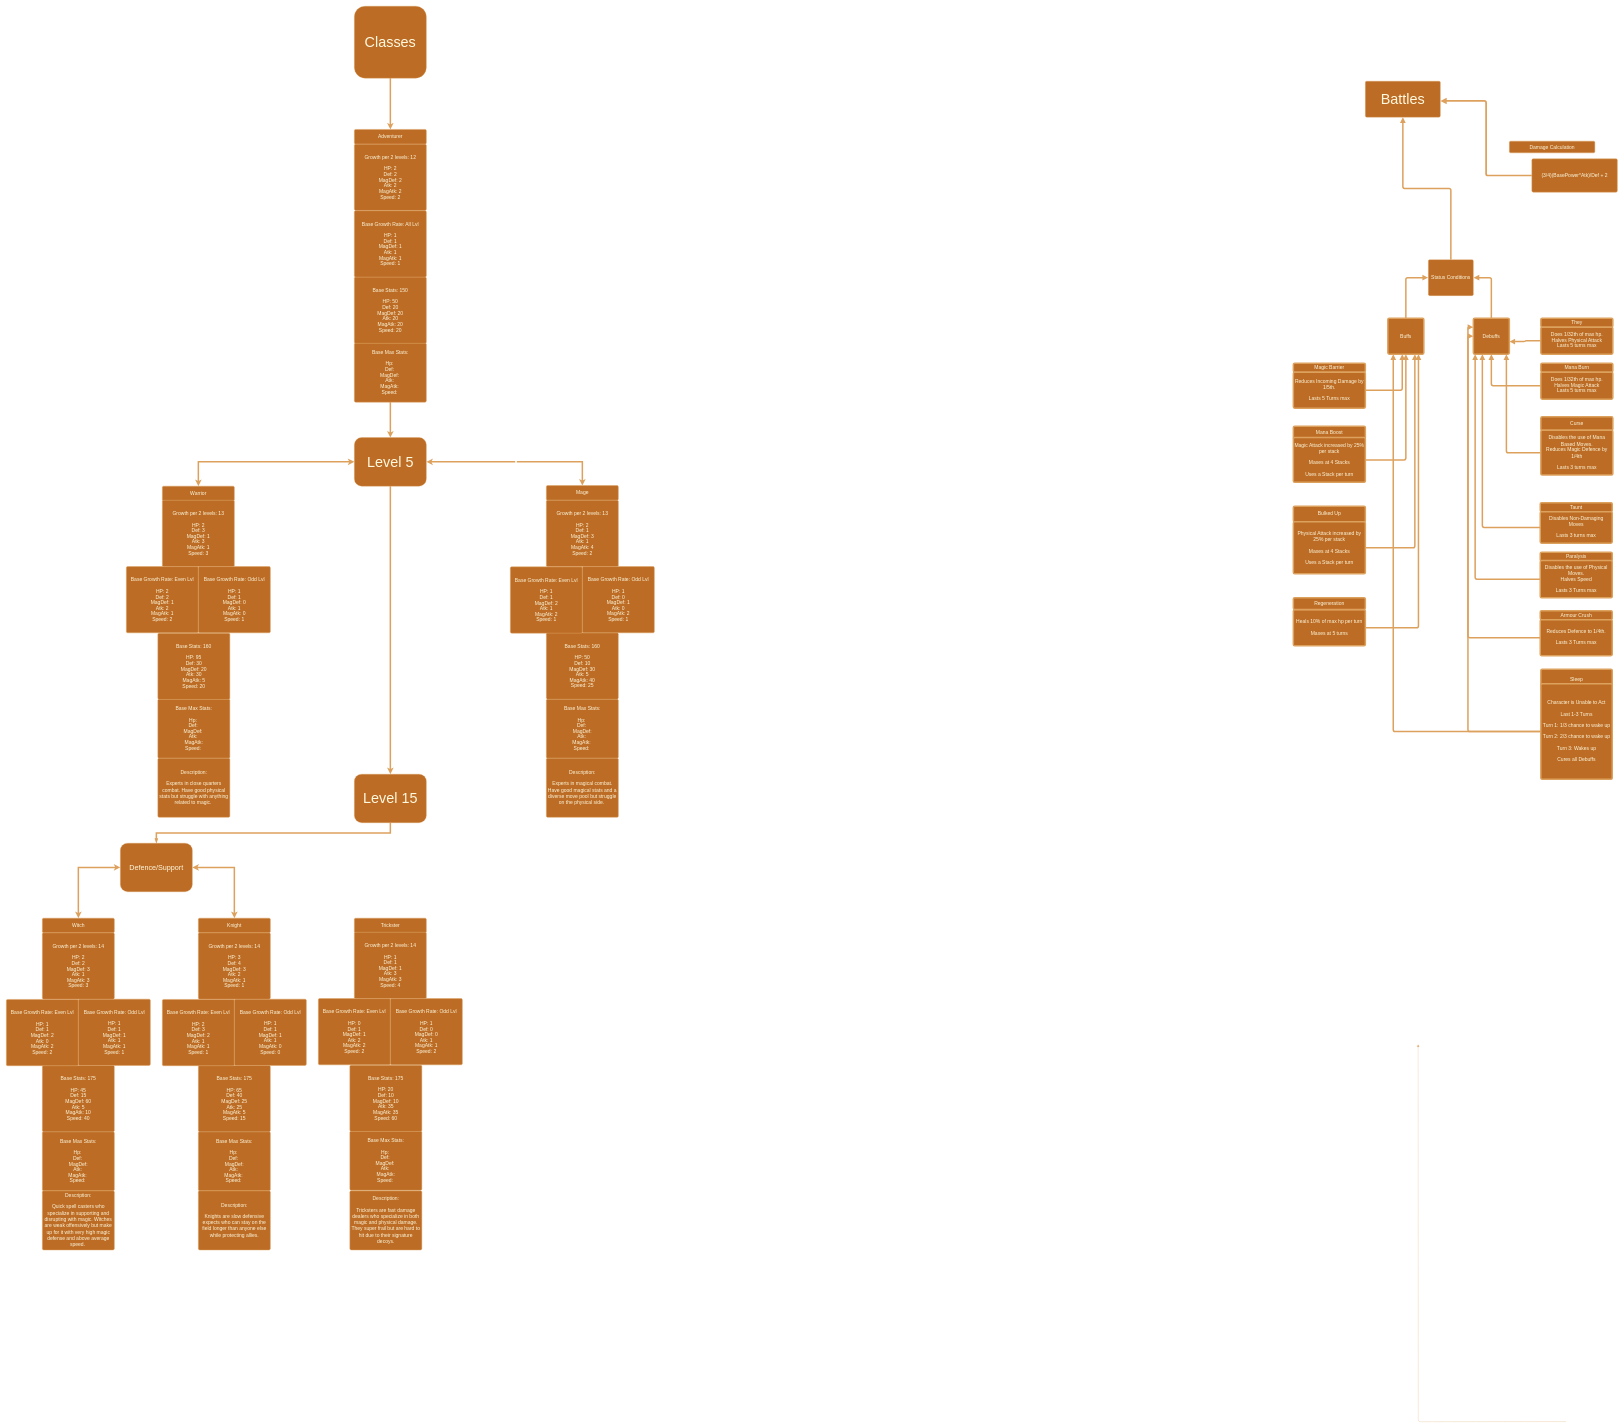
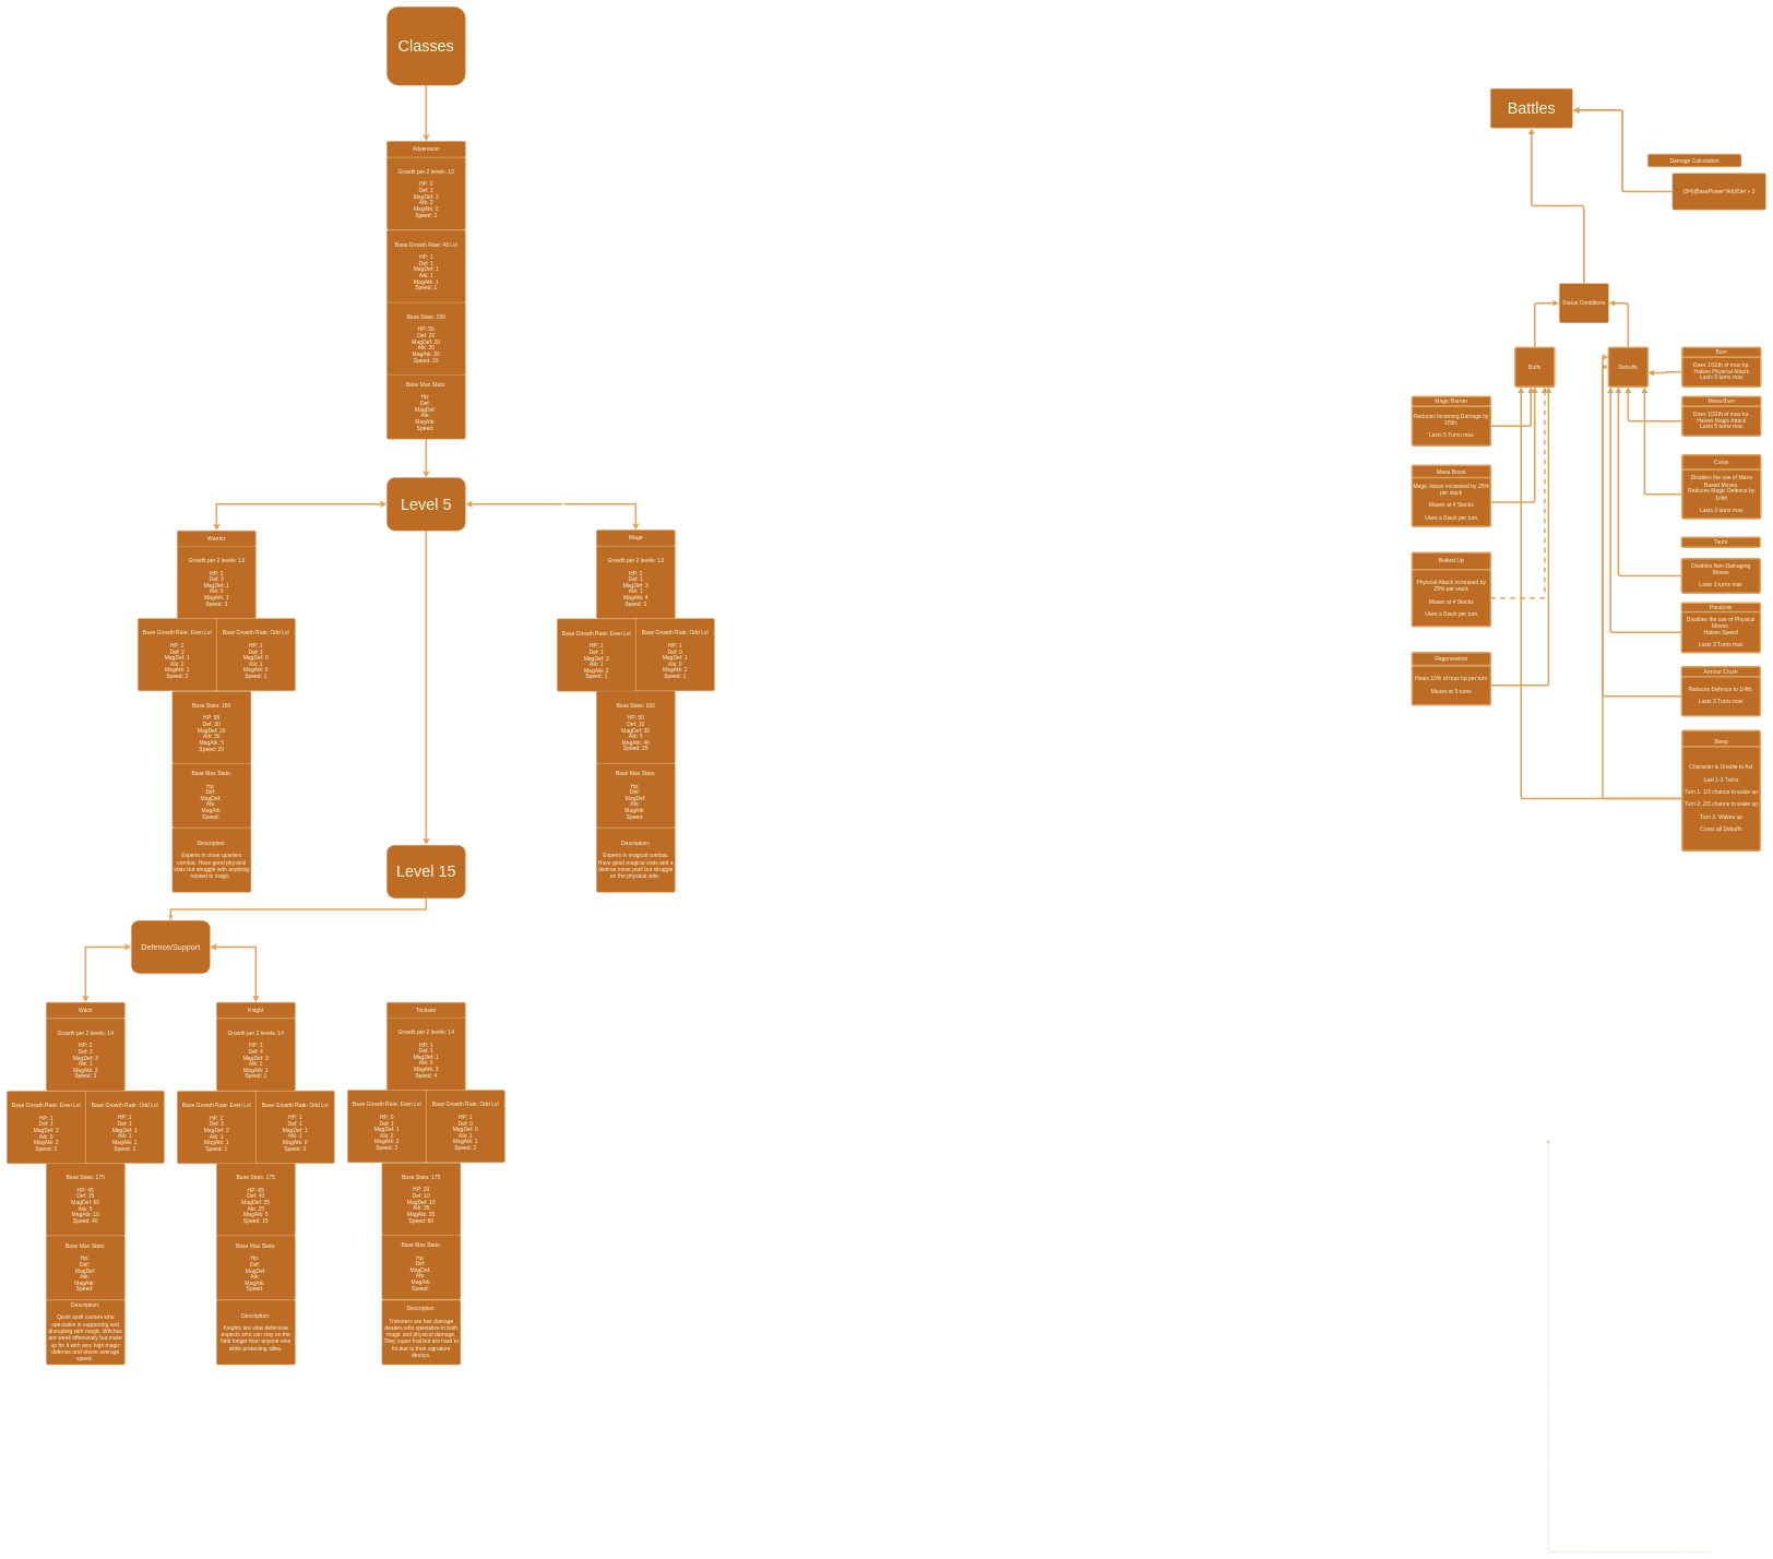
- <mxCell id="20" value="They" style="html=1;overflow=block;blockSpacing=1;whiteSpace=wrap;fontSize=16.7;spacing=3.8;strokeOpacity=100;rounded=1;absoluteArcSize=1;arcSize=9;fillColor=#BC6C25;strokeWidth=5;lucidId=s3W8IyWOs7Ey;labelBackgroundColor=none;strokeColor=#DDA15E;fontColor=#FEFAE0;" vertex="1" parent="1"><mxGeometry x="5135" y="1060" width="240" height="30" as="geometry" /></mxCell>
+ <mxCell id="20" value="Burn" style="html=1;overflow=block;blockSpacing=1;whiteSpace=wrap;fontSize=16.7;spacing=3.8;strokeOpacity=100;rounded=1;absoluteArcSize=1;arcSize=9;fillColor=#BC6C25;strokeWidth=5;lucidId=s3W8IyWOs7Ey;labelBackgroundColor=none;strokeColor=#DDA15E;fontColor=#FEFAE0;" vertex="1" parent="1"><mxGeometry x="5135" y="1060" width="240" height="30" as="geometry" /></mxCell>
- <mxCell id="47" value="" style="html=1;jettySize=18;whiteSpace=wrap;fontSize=13;strokeColor=#DDA15E;strokeOpacity=100;strokeWidth=5;rounded=1;arcSize=12;edgeStyle=orthogonalEdgeStyle;startArrow=none;endArrow=block;endFill=1;exitX=1;exitY=0.5;exitPerimeter=0;entryX=0.75;entryY=1;entryPerimeter=0;lucidId=zAX8ZgW3JfAE;labelBackgroundColor=none;fontColor=default;" edge="1" parent="1" source="44" target="16"><mxGeometry width="100" height="100" relative="1" as="geometry"><Array as="points" /></mxGeometry></mxCell>
+ <mxCell id="47" value="" style="html=1;jettySize=18;whiteSpace=wrap;fontSize=13;strokeColor=#DDA15E;strokeOpacity=100;strokeWidth=5;rounded=1;arcSize=12;edgeStyle=orthogonalEdgeStyle;startArrow=none;endArrow=block;endFill=1;exitX=1;exitY=0.5;exitPerimeter=0;entryX=0.75;entryY=1;entryPerimeter=0;lucidId=zAX8ZgW3JfAE;labelBackgroundColor=none;fontColor=default;dashed=1;" edge="1" parent="1" source="44" target="16"><mxGeometry width="100" height="100" relative="1" as="geometry"><Array as="points" /></mxGeometry></mxCell>
- <mxCell id="28" value="Taunt" style="html=1;overflow=block;blockSpacing=1;whiteSpace=wrap;fontSize=16.7;spacing=3.8;strokeOpacity=100;fillOpacity=100;rounded=1;absoluteArcSize=1;arcSize=9;fillColor=#BC6C25;strokeWidth=5;lucidId=vaX8sKBDY4iz;labelBackgroundColor=none;strokeColor=#DDA15E;fontColor=#FEFAE0;" vertex="1" parent="1"><mxGeometry x="5133" y="1675" width="240" height="30" as="geometry" /></mxCell>
+ <mxCell id="28" value="Taunt" style="html=1;overflow=block;blockSpacing=1;whiteSpace=wrap;fontSize=16.7;spacing=3.8;strokeOpacity=100;fillOpacity=100;rounded=1;absoluteArcSize=1;arcSize=9;fillColor=#BC6C25;strokeWidth=5;lucidId=vaX8sKBDY4iz;labelBackgroundColor=none;strokeColor=#DDA15E;fontColor=#FEFAE0;" vertex="1" parent="1"><mxGeometry x="5133" y="1640" width="240" height="30" as="geometry" /></mxCell>
